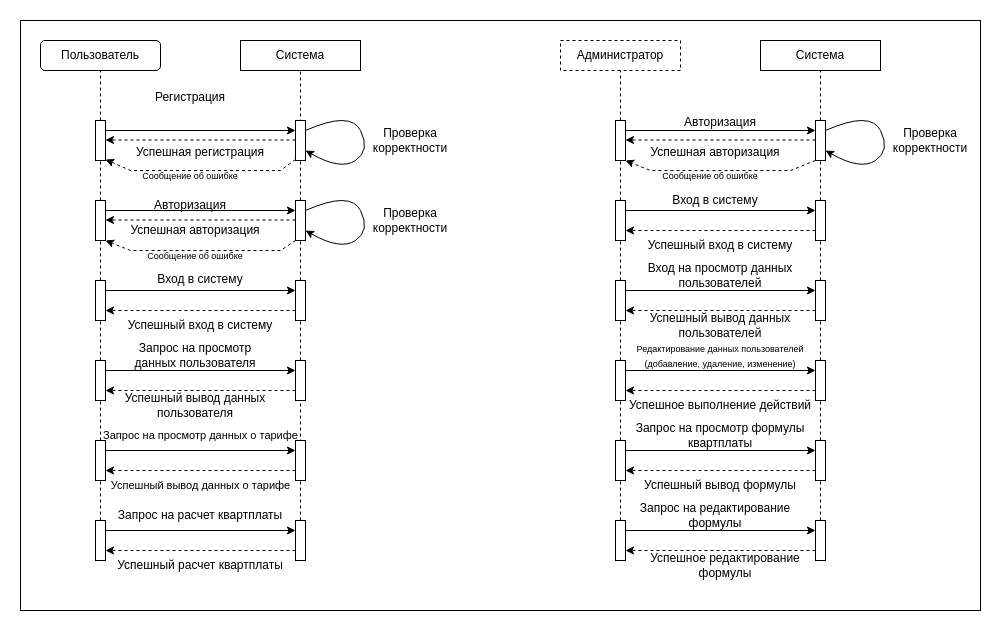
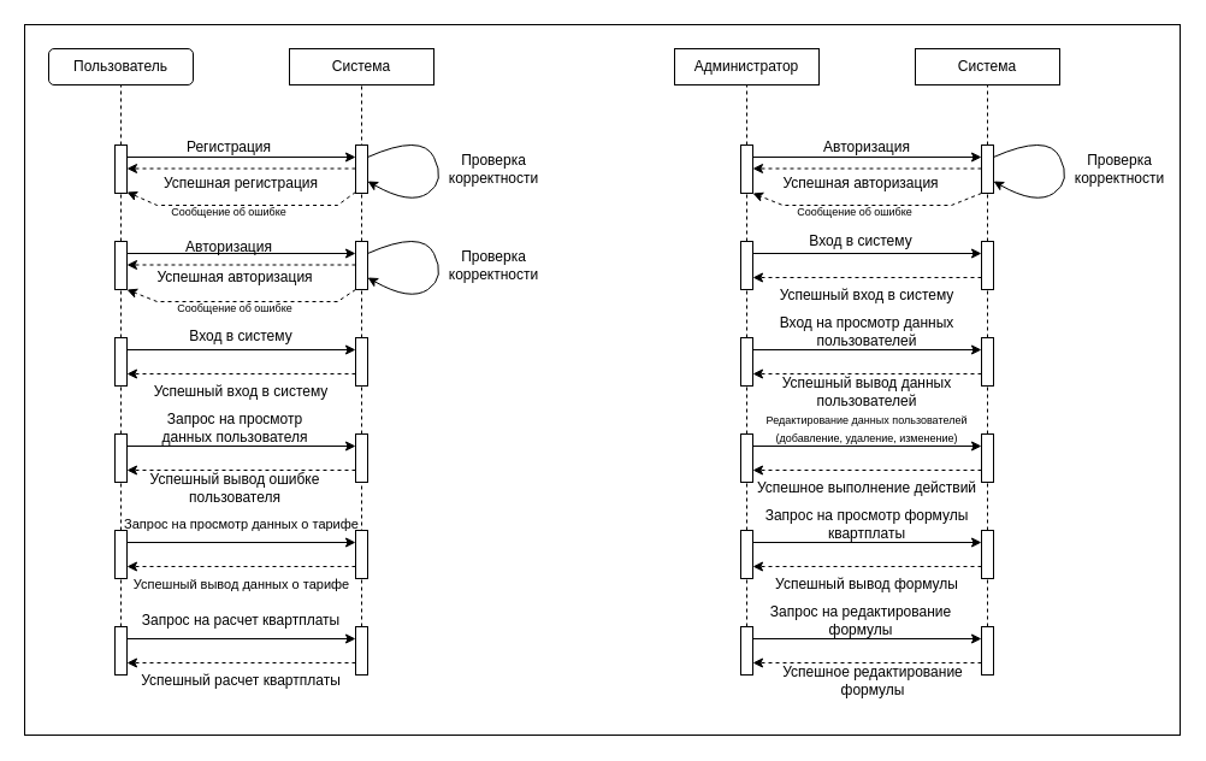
- <mxCell id="5" value="Администратор" style="rounded=0;whiteSpace=wrap;html=1;dashed=1;" vertex="1" parent="1"><mxGeometry x="560" y="40" width="120" height="30" as="geometry" /></mxCell>
+ <mxCell id="5" value="Администратор" style="rounded=0;whiteSpace=wrap;html=1;" vertex="1" parent="1"><mxGeometry x="560" y="40" width="120" height="30" as="geometry" /></mxCell>
- <mxCell id="84" value="Регистрация" style="text;html=1;align=center;verticalAlign=middle;whiteSpace=wrap;rounded=0;" vertex="1" parent="1"><mxGeometry x="160" y="82" width="60" height="30" as="geometry" /></mxCell>
+ <mxCell id="84" value="Регистрация" style="text;html=1;align=center;verticalAlign=middle;whiteSpace=wrap;rounded=0;" vertex="1" parent="1"><mxGeometry x="160" y="107" width="60" height="30" as="geometry" /></mxCell>
- <mxCell id="96" value="Успешный вывод данных пользователя" style="text;html=1;align=center;verticalAlign=middle;whiteSpace=wrap;rounded=0;" vertex="1" parent="1"><mxGeometry x="110" y="390" width="170" height="30" as="geometry" /></mxCell>
+ <mxCell id="96" value="Успешный вывод ошибке пользователя" style="text;html=1;align=center;verticalAlign=middle;whiteSpace=wrap;rounded=0;" vertex="1" parent="1"><mxGeometry x="110" y="390" width="170" height="30" as="geometry" /></mxCell>
